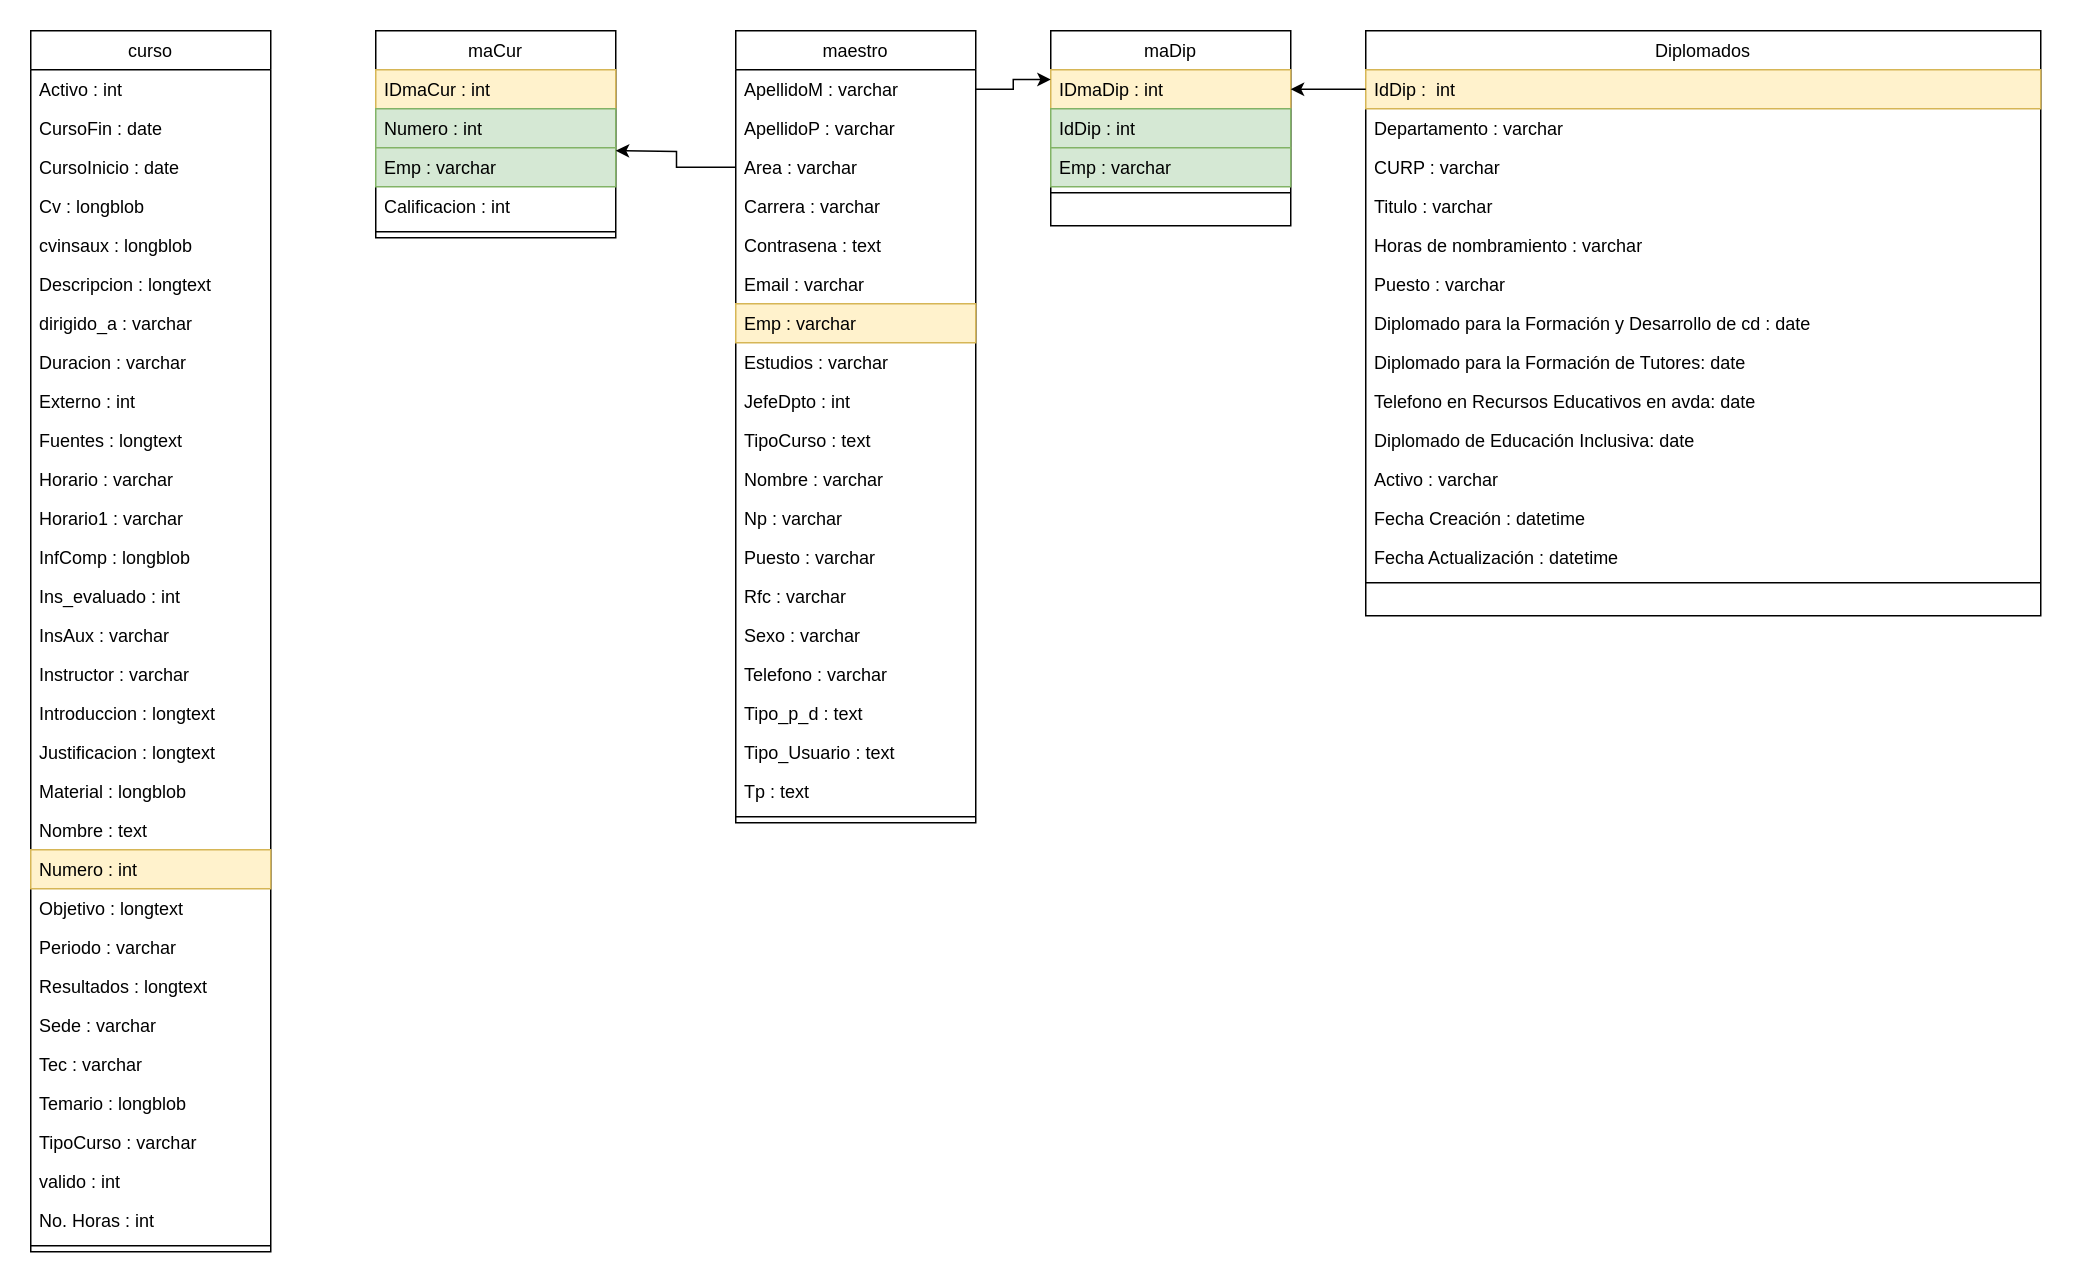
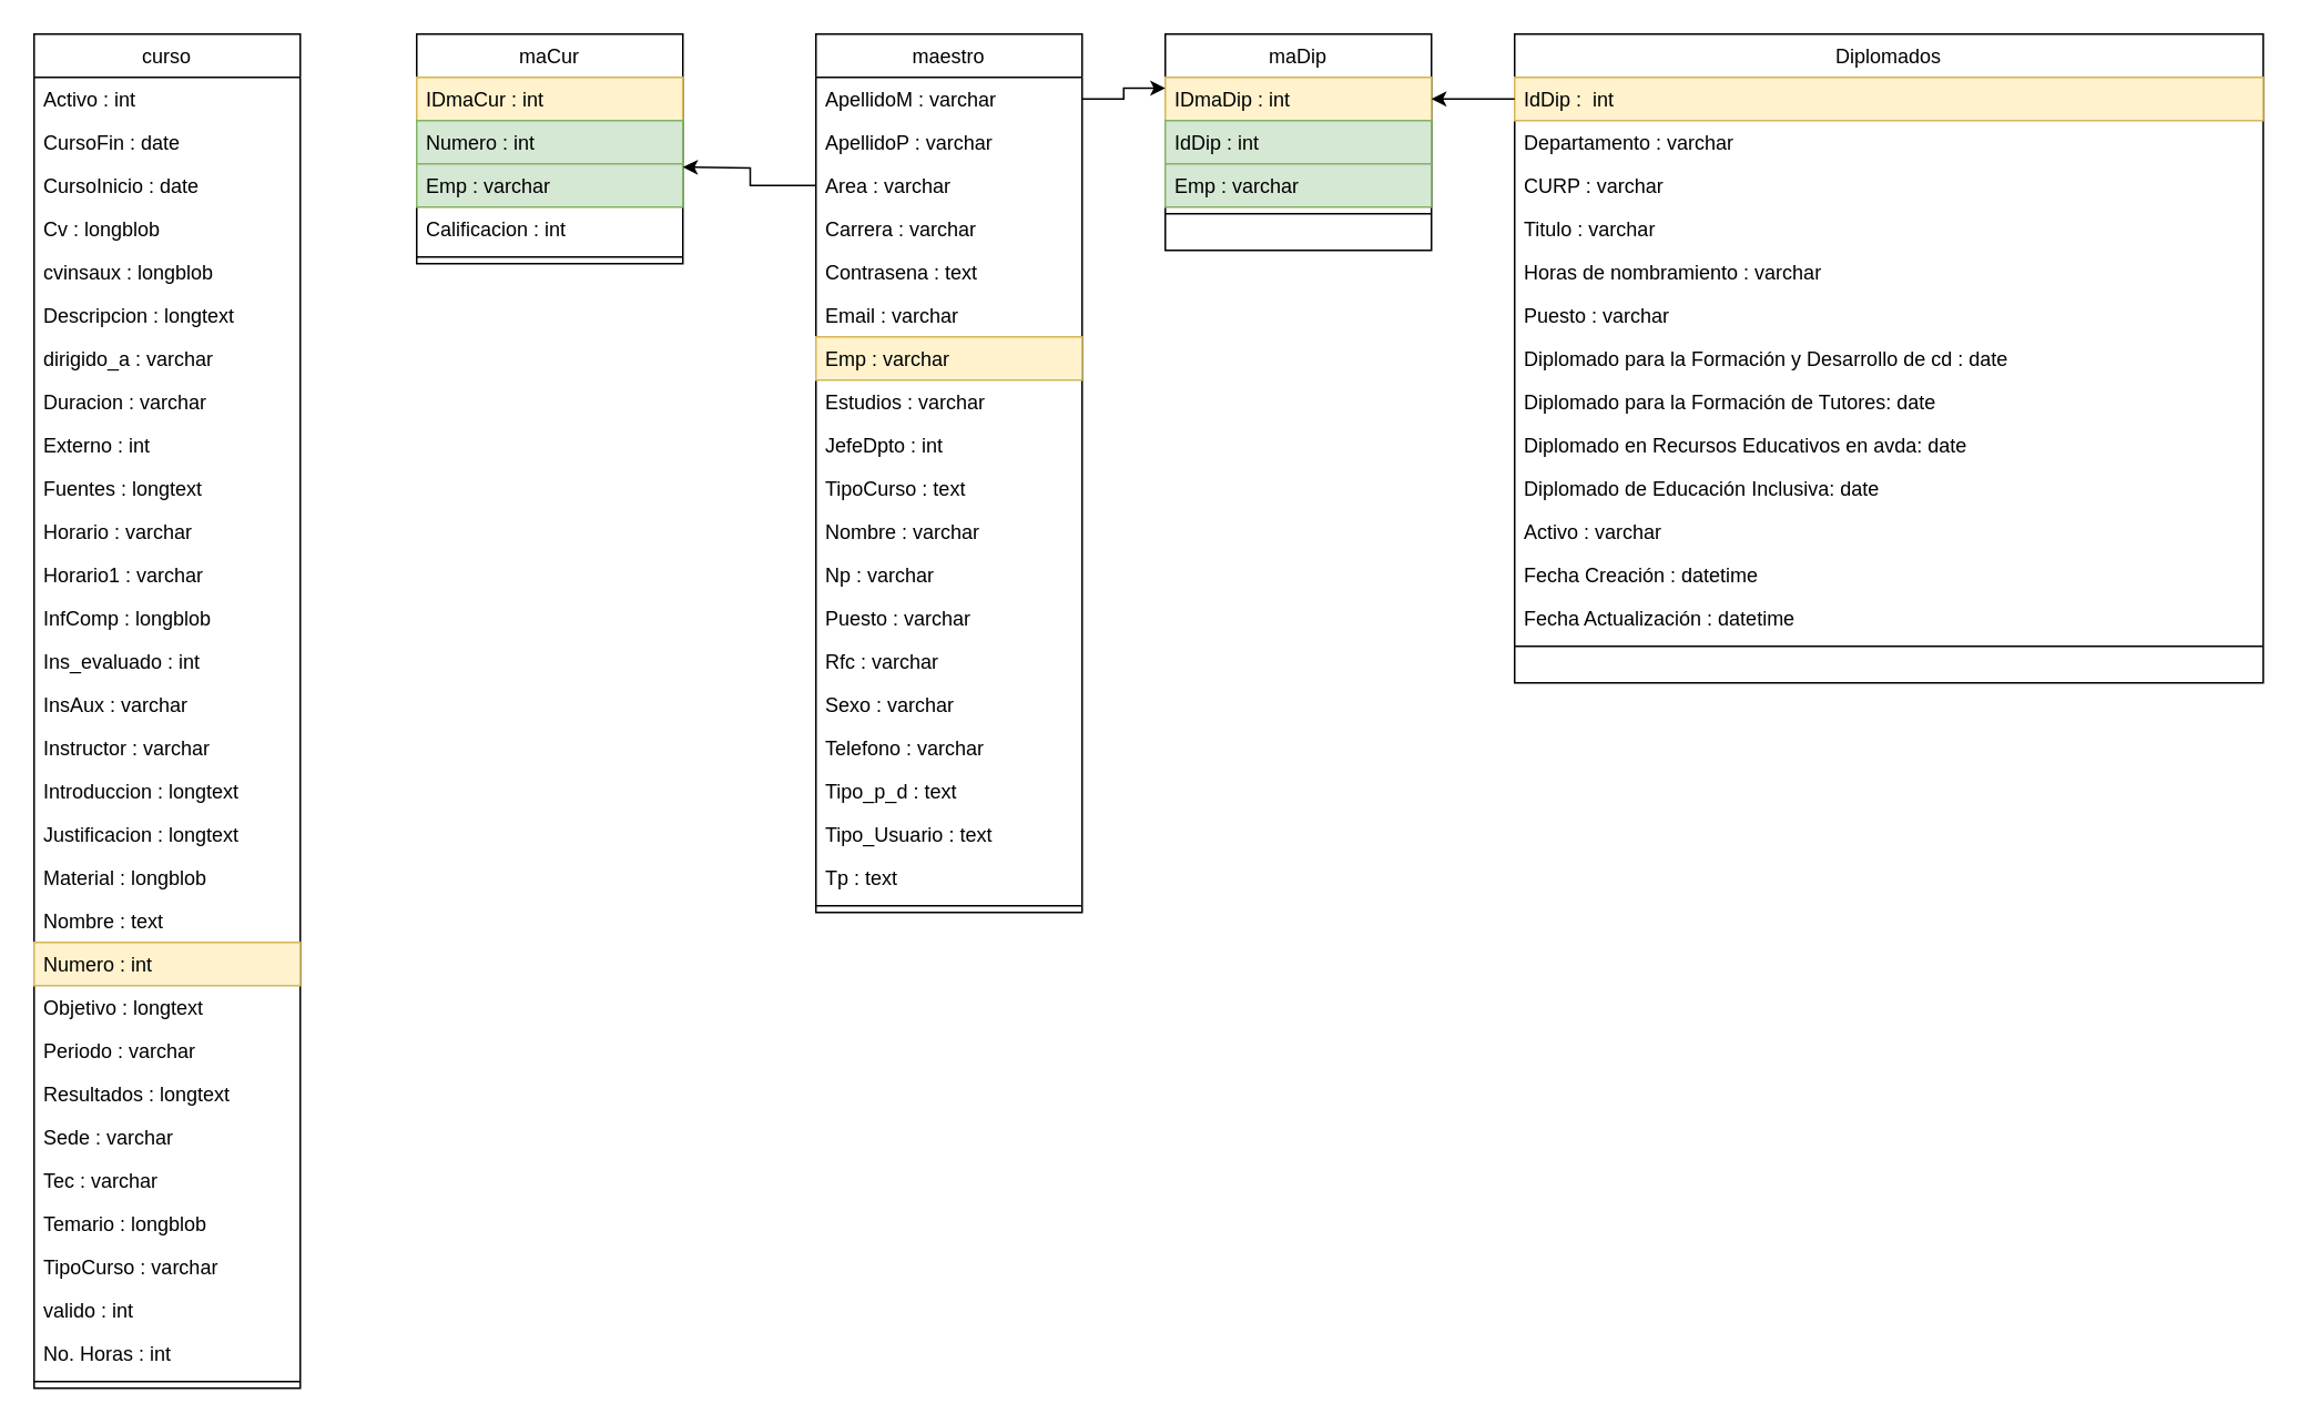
- <mxCell id="32" value="Telefono en Recursos Educativos en avda: date" style="text;align=left;verticalAlign=top;spacingLeft=4;spacingRight=4;overflow=hidden;rotatable=0;points=[[0,0.5],[1,0.5]];portConstraint=eastwest;rounded=0;shadow=0;html=0;labelBorderColor=none;labelBackgroundColor=none;" parent="23" vertex="1"><mxGeometry y="234" width="450" height="26" as="geometry" /></mxCell>
+ <mxCell id="32" value="Diplomado en Recursos Educativos en avda: date" style="text;align=left;verticalAlign=top;spacingLeft=4;spacingRight=4;overflow=hidden;rotatable=0;points=[[0,0.5],[1,0.5]];portConstraint=eastwest;rounded=0;shadow=0;html=0;labelBorderColor=none;labelBackgroundColor=none;" parent="23" vertex="1"><mxGeometry y="234" width="450" height="26" as="geometry" /></mxCell>
